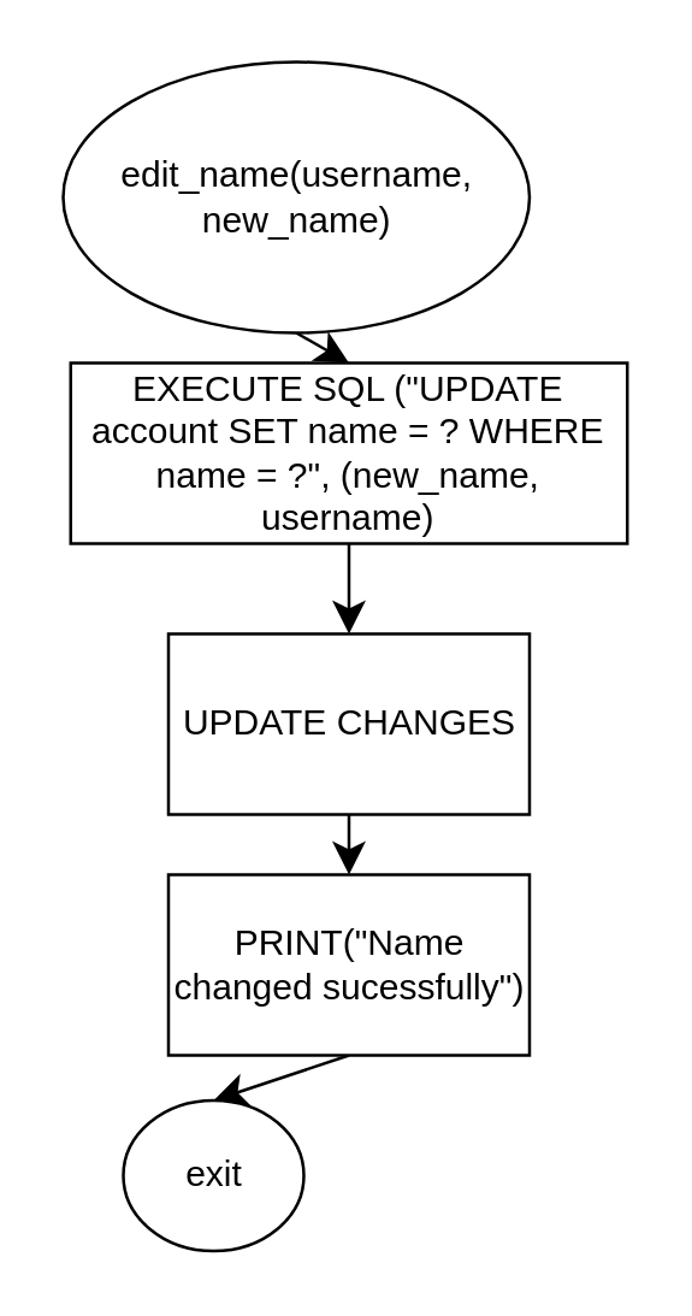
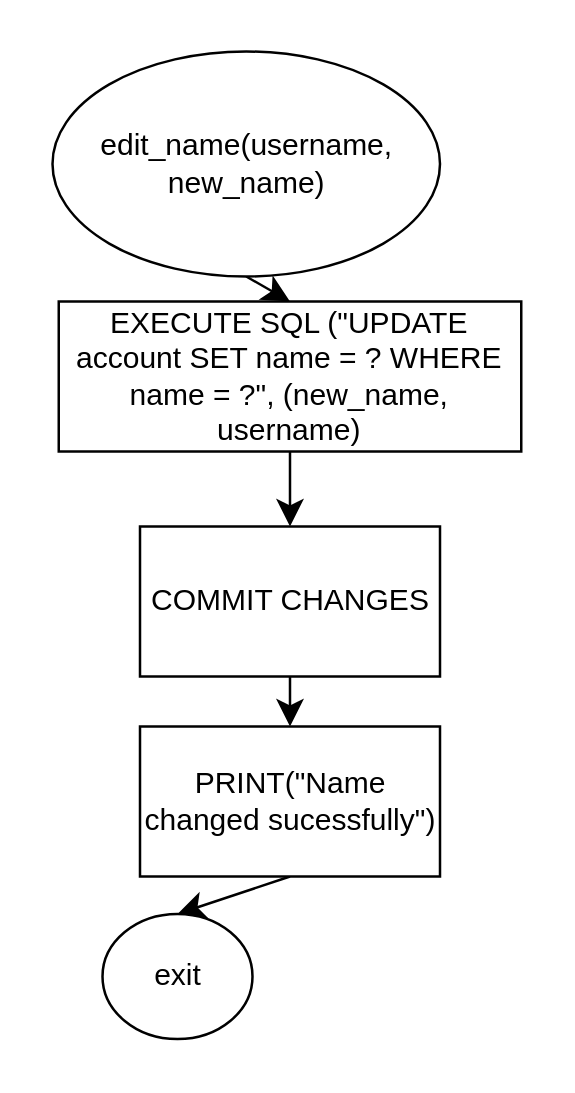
- <mxCell id="7" value="UPDATE CHANGES" style="rounded=0;whiteSpace=wrap;html=1;" parent="1" vertex="1"><mxGeometry x="55.5" y="210" width="120" height="60" as="geometry" /></mxCell>
+ <mxCell id="7" value="COMMIT CHANGES" style="rounded=0;whiteSpace=wrap;html=1;" parent="1" vertex="1"><mxGeometry x="55.5" y="210" width="120" height="60" as="geometry" /></mxCell>
